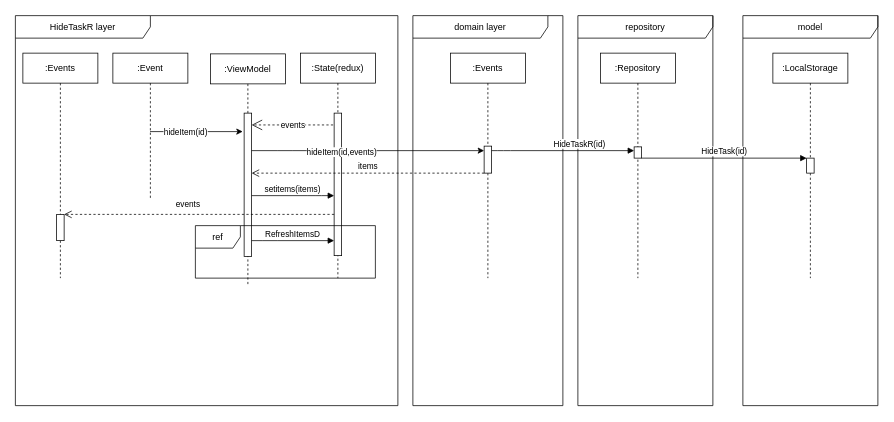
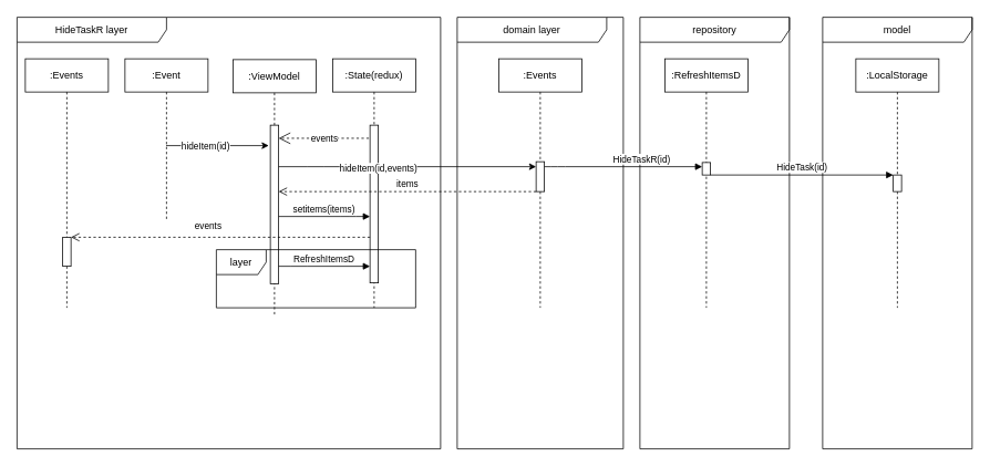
- <mxCell id="12" value=":Repository" style="shape=umlLifeline;perimeter=lifelinePerimeter;whiteSpace=wrap;html=1;container=1;collapsible=0;recursiveResize=0;outlineConnect=0;" vertex="1" parent="1"><mxGeometry x="800" y="70" width="100" height="300" as="geometry" /></mxCell>
+ <mxCell id="12" value=":RefreshItemsD" style="shape=umlLifeline;perimeter=lifelinePerimeter;whiteSpace=wrap;html=1;container=1;collapsible=0;recursiveResize=0;outlineConnect=0;" vertex="1" parent="1"><mxGeometry x="800" y="70" width="100" height="300" as="geometry" /></mxCell>
- <mxCell id="30" value="ref" style="shape=umlFrame;whiteSpace=wrap;html=1;" vertex="1" parent="1"><mxGeometry x="260" y="300" width="240" height="70" as="geometry" /></mxCell>
+ <mxCell id="30" value="layer" style="shape=umlFrame;whiteSpace=wrap;html=1;" vertex="1" parent="1"><mxGeometry x="260" y="300" width="240" height="70" as="geometry" /></mxCell>
